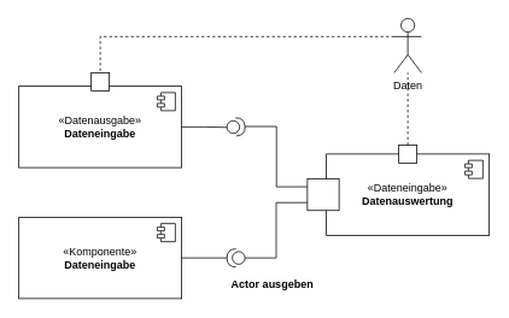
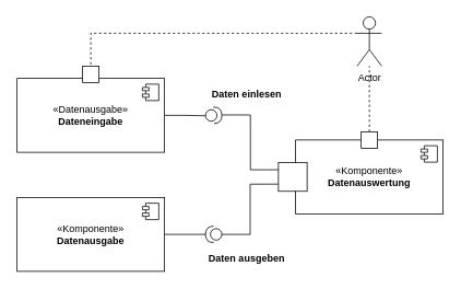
- <mxCell id="21" value="Daten" style="shape=umlActor;verticalLabelPosition=bottom;verticalAlign=top;html=1;outlineConnect=0;" vertex="1" parent="1"><mxGeometry x="435" y="20" width="30" height="60" as="geometry" /></mxCell>
+ <mxCell id="21" value="Actor" style="shape=umlActor;verticalLabelPosition=bottom;verticalAlign=top;html=1;outlineConnect=0;" vertex="1" parent="1"><mxGeometry x="435" y="20" width="30" height="60" as="geometry" /></mxCell>
+ <mxCell id="14" value="&lt;font style=&quot;font-size: 12px;&quot;&gt;Daten einlesen&lt;/font&gt;" style="text;strokeColor=none;fillColor=none;html=1;fontSize=24;fontStyle=1;verticalAlign=middle;align=center;" parent="1" vertex="1"><mxGeometry x="250" y="90" width="100" height="40" as="geometry" /></mxCell>
- <mxCell id="6" value="«Dateneingabe»&lt;br&gt;&lt;b&gt;Datenauswertung&lt;/b&gt;" style="html=1;dropTarget=0;whiteSpace=wrap;" parent="1" vertex="1"><mxGeometry x="360" y="170" width="180" height="90" as="geometry" /></mxCell>
+ <mxCell id="6" value="«Komponente»&lt;br&gt;&lt;b&gt;Datenauswertung&lt;/b&gt;" style="html=1;dropTarget=0;whiteSpace=wrap;" parent="1" vertex="1"><mxGeometry x="360" y="170" width="180" height="90" as="geometry" /></mxCell>
- <mxCell id="4" value="«Komponente»&lt;br&gt;&lt;b&gt;Dateneingabe&lt;/b&gt;" style="html=1;dropTarget=0;whiteSpace=wrap;" parent="1" vertex="1"><mxGeometry x="20" y="240" width="180" height="90" as="geometry" /></mxCell>
+ <mxCell id="4" value="«Komponente»&lt;br&gt;&lt;b&gt;Datenausgabe&lt;/b&gt;" style="html=1;dropTarget=0;whiteSpace=wrap;" parent="1" vertex="1"><mxGeometry x="20" y="240" width="180" height="90" as="geometry" /></mxCell>
- <mxCell id="15" value="&lt;font style=&quot;font-size: 12px;&quot;&gt;Actor ausgeben&lt;/font&gt;" style="text;strokeColor=none;fillColor=none;html=1;fontSize=24;fontStyle=1;verticalAlign=middle;align=center;" parent="1" vertex="1"><mxGeometry x="250" y="290" width="100" height="40" as="geometry" /></mxCell>
+ <mxCell id="15" value="&lt;font style=&quot;font-size: 12px;&quot;&gt;Daten ausgeben&lt;/font&gt;" style="text;strokeColor=none;fillColor=none;html=1;fontSize=24;fontStyle=1;verticalAlign=middle;align=center;" parent="1" vertex="1"><mxGeometry x="250" y="290" width="100" height="40" as="geometry" /></mxCell>
